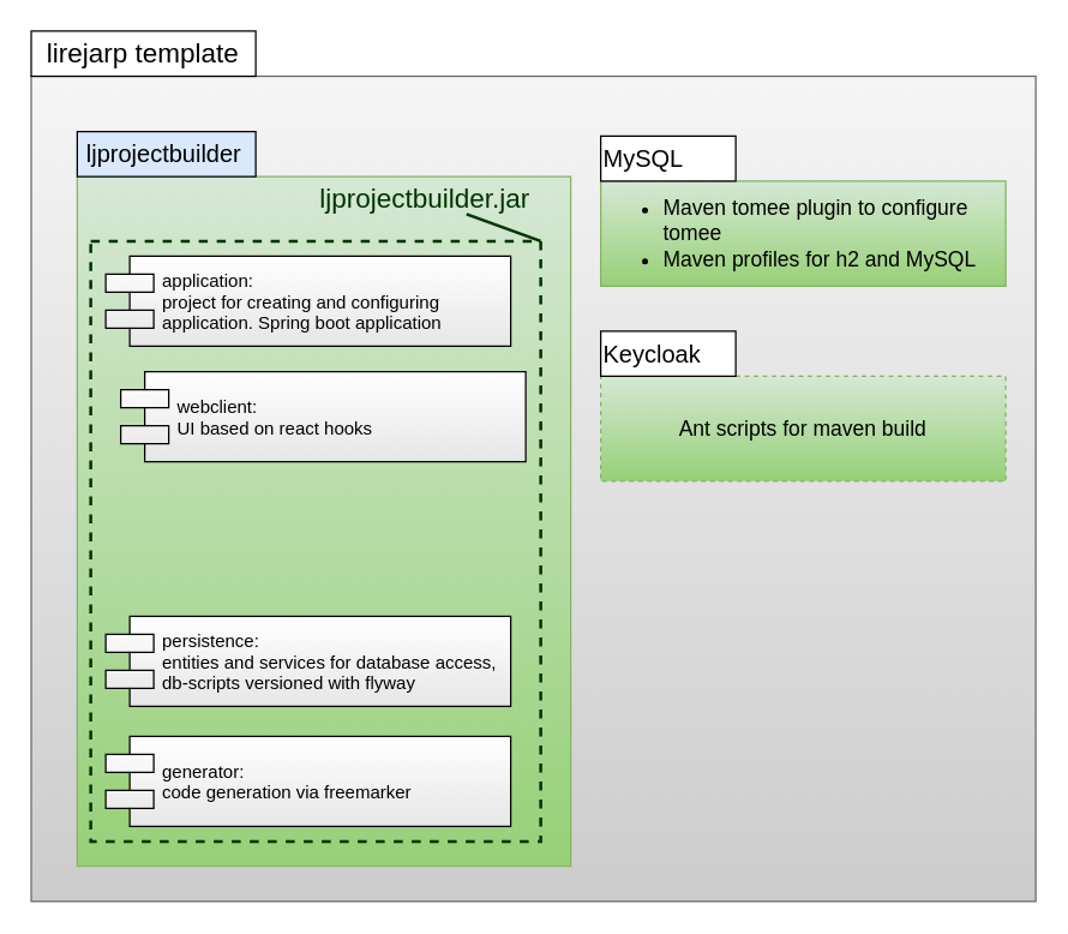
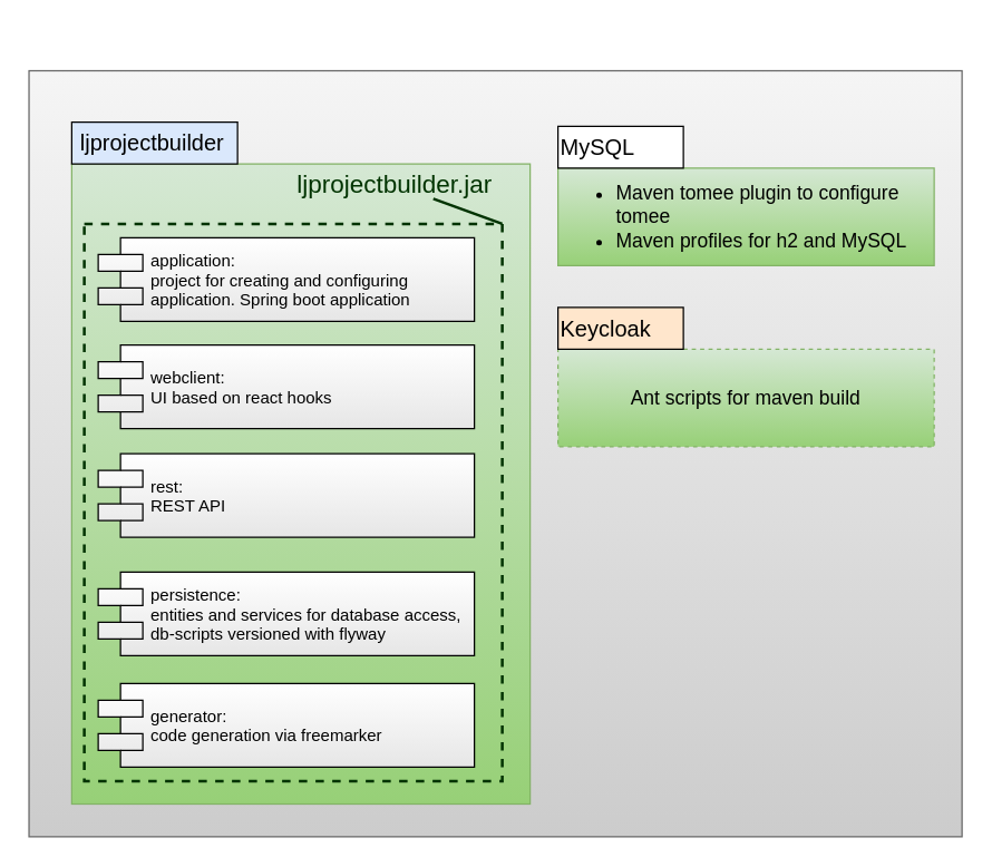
- <mxCell id="3" value="&lt;div align=&quot;left&quot;&gt;&lt;p&gt;&lt;font style=&quot;font-size: 18px&quot; face=&quot;Helvetica&quot;&gt;lirejarp template&lt;/font&gt;&lt;/p&gt;&lt;/div&gt;" style="rounded=0;whiteSpace=wrap;html=1;fontFamily=Comic Sans MS;" parent="1" vertex="1"><mxGeometry x="20.33" width="149.67" height="30.11" as="geometry" y="20" /></mxCell>
- <mxCell id="9" value="&lt;font style=&quot;font-size: 16px&quot;&gt;Keycloak&lt;/font&gt;" style="rounded=0;whiteSpace=wrap;html=1;fontFamily=Helvetica;fontSize=18;align=left;" parent="4" vertex="1"><mxGeometry x="400" y="220" width="90" height="30" as="geometry" /></mxCell>
+ <mxCell id="9" value="&lt;font style=&quot;font-size: 16px&quot;&gt;Keycloak&lt;/font&gt;" style="rounded=0;whiteSpace=wrap;html=1;fontFamily=Helvetica;fontSize=18;align=left;fillColor=#ffe6cc;" parent="4" vertex="1"><mxGeometry x="400" y="220" width="90" height="30" as="geometry" /></mxCell>
- <mxCell id="16" value="webclient:&#10;UI based on react hooks" style="shape=component;align=left;spacingLeft=36;gradientColor=#E6E6E6;fontFamily=Helvetica;" parent="14" vertex="1"><mxGeometry x="80" y="247" width="270" height="60" as="geometry" /></mxCell>
+ <mxCell id="16" value="webclient:&#10;UI based on react hooks" style="shape=component;align=left;spacingLeft=36;gradientColor=#E6E6E6;fontFamily=Helvetica;" parent="14" vertex="1"><mxGeometry x="70" y="247" width="270" height="60" as="geometry" /></mxCell>
+ <mxCell id="17" value="rest:&#10;REST API" style="shape=component;align=left;spacingLeft=36;gradientColor=#E6E6E6;fontFamily=Helvetica;" parent="14" vertex="1"><mxGeometry x="70" y="325" width="270" height="60" as="geometry" /></mxCell>
